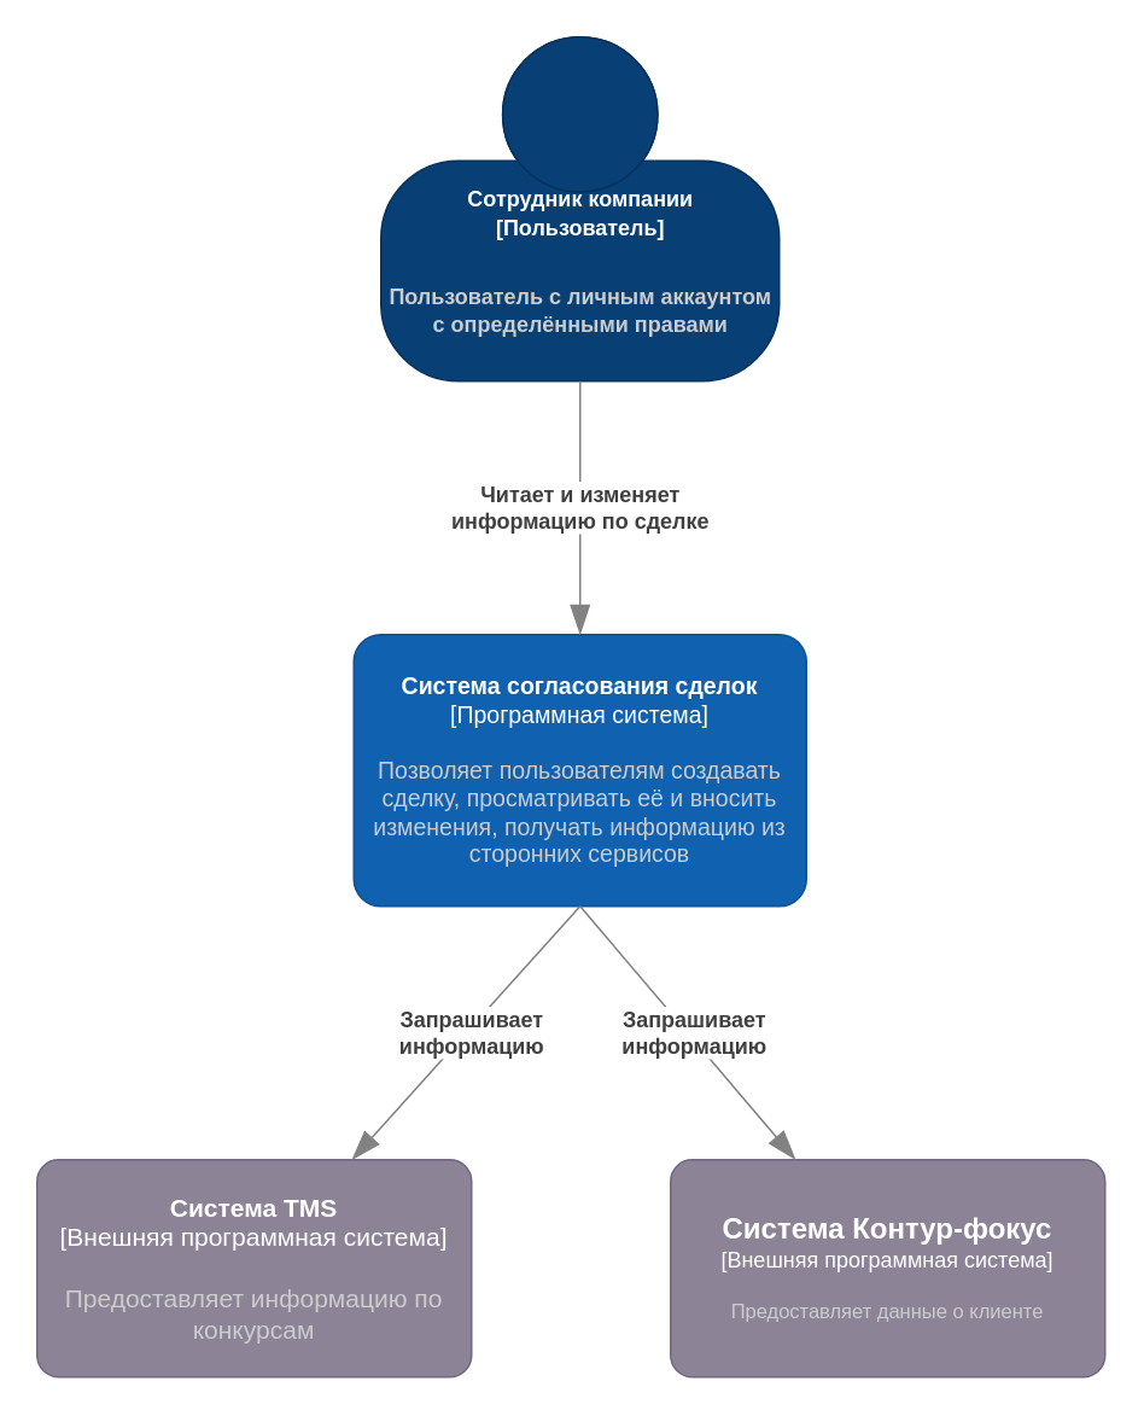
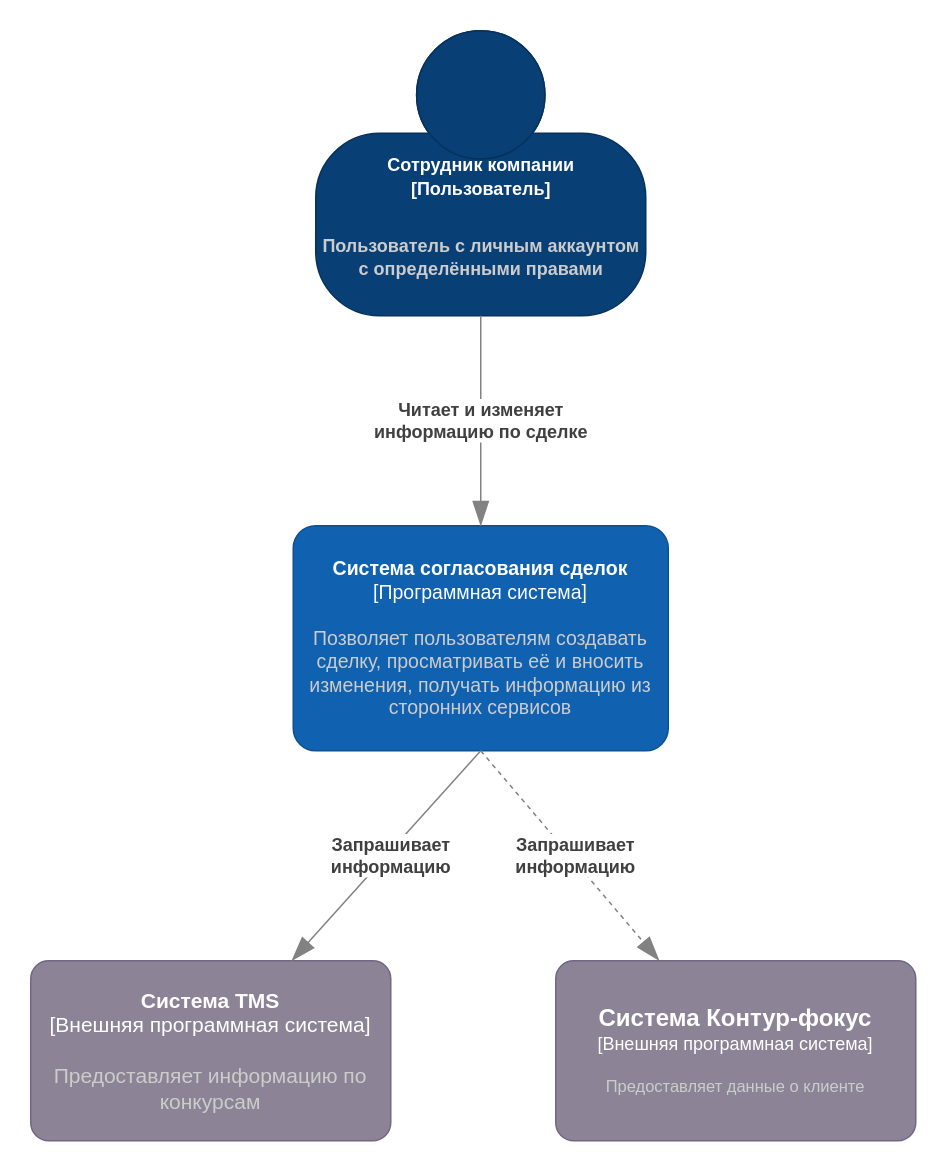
- <mxCell id="8" value="&lt;div style=&quot;text-align: left; font-size: 12px;&quot;&gt;&lt;div style=&quot;text-align: center; font-size: 12px;&quot;&gt;&lt;b style=&quot;font-size: 12px;&quot;&gt;Запрашивает &#10;информацию&lt;/b&gt;&lt;/div&gt;&lt;/div&gt;" style="endArrow=blockThin;html=1;fontSize=12;fontColor=#404040;strokeWidth=1;endFill=1;strokeColor=#828282;elbow=vertical;metaEdit=1;endSize=14;startSize=14;jumpStyle=arc;jumpSize=16;rounded=0;exitX=0.5;exitY=1;exitDx=0;exitDy=0;exitPerimeter=0;" edge="1" parent="1" target="7" source="4"><mxGeometry x="0.025" y="3" width="240" relative="1" as="geometry"><mxPoint x="730" y="510" as="sourcePoint" /><mxPoint x="910" y="430" as="targetPoint" /><mxPoint as="offset" /></mxGeometry></mxCell>
+ <mxCell id="8" value="&lt;div style=&quot;text-align: left; font-size: 12px;&quot;&gt;&lt;div style=&quot;text-align: center; font-size: 12px;&quot;&gt;&lt;b style=&quot;font-size: 12px;&quot;&gt;Запрашивает &#10;информацию&lt;/b&gt;&lt;/div&gt;&lt;/div&gt;" style="endArrow=blockThin;html=1;fontSize=12;fontColor=#404040;strokeWidth=1;endFill=1;strokeColor=#828282;elbow=vertical;metaEdit=1;endSize=14;startSize=14;jumpStyle=arc;jumpSize=16;rounded=0;exitX=0.5;exitY=1;exitDx=0;exitDy=0;exitPerimeter=0;dashed=1;" edge="1" parent="1" target="7" source="4"><mxGeometry x="0.025" y="3" width="240" relative="1" as="geometry"><mxPoint x="730" y="510" as="sourcePoint" /><mxPoint x="910" y="430" as="targetPoint" /><mxPoint as="offset" /></mxGeometry></mxCell>
